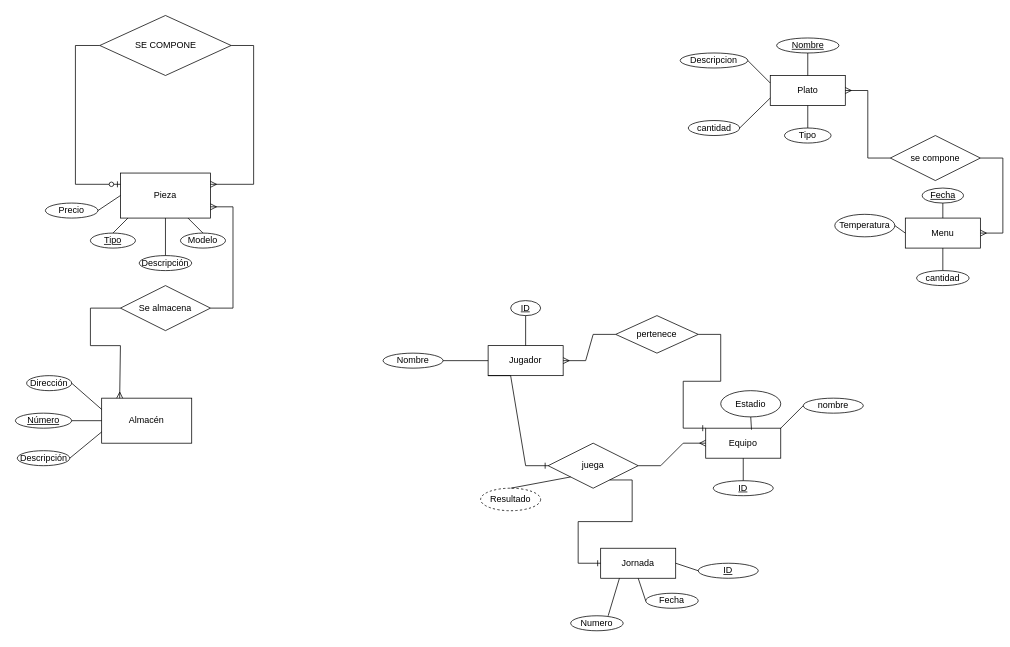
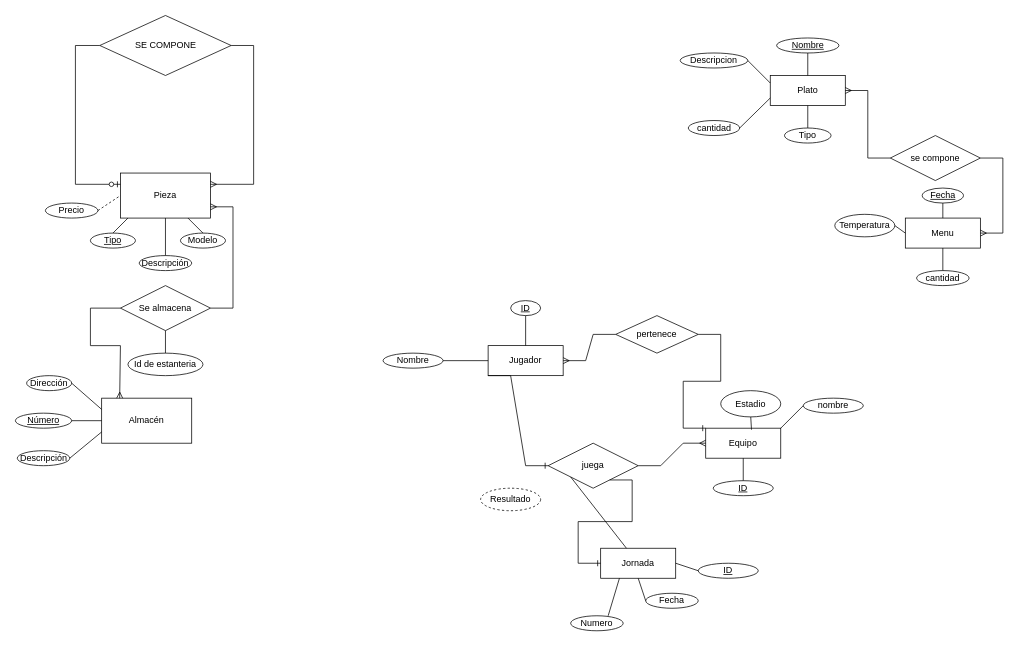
- <mxCell id="11" value="" style="endArrow=none;html=1;rounded=0;entryX=0;entryY=0.5;entryDx=0;entryDy=0;exitX=1;exitY=0.5;exitDx=0;exitDy=0;" parent="1" source="10" target="2" edge="1"><mxGeometry width="50" height="50" relative="1" as="geometry"><mxPoint x="50" y="340" as="sourcePoint" /><mxPoint x="100" y="290" as="targetPoint" /></mxGeometry></mxCell>
+ <mxCell id="11" value="" style="endArrow=none;html=1;rounded=0;entryX=0;entryY=0.5;entryDx=0;entryDy=0;exitX=1;exitY=0.5;exitDx=0;exitDy=0;dashed=1;" parent="1" source="10" target="2" edge="1"><mxGeometry width="50" height="50" relative="1" as="geometry"><mxPoint x="50" y="340" as="sourcePoint" /><mxPoint x="100" y="290" as="targetPoint" /></mxGeometry></mxCell>
+ <mxCell id="25" value="" style="endArrow=none;html=1;rounded=0;exitX=0.5;exitY=1;exitDx=0;exitDy=0;entryX=0.5;entryY=0;entryDx=0;entryDy=0;" parent="1" source="22" target="24" edge="1"><mxGeometry relative="1" as="geometry"><mxPoint x="280" y="440" as="sourcePoint" /><mxPoint x="440" y="440" as="targetPoint" /></mxGeometry></mxCell>
+ <mxCell id="24" value="Id de estanteria" style="ellipse;whiteSpace=wrap;html=1;align=center;" parent="1" vertex="1"><mxGeometry x="170" y="470" width="100" height="30" as="geometry" /></mxCell>
- <mxCell id="47" value="" style="endArrow=none;html=1;rounded=0;exitX=0;exitY=1;exitDx=0;exitDy=0;entryX=0.5;entryY=0;entryDx=0;entryDy=0;" parent="1" source="32" target="46" edge="1"><mxGeometry relative="1" as="geometry"><mxPoint x="990" y="740" as="sourcePoint" /><mxPoint x="1150" y="740" as="targetPoint" /></mxGeometry></mxCell>
+ <mxCell id="47" value="" style="endArrow=none;html=1;rounded=0;exitX=0;exitY=1;exitDx=0;exitDy=0;" parent="1" source="32" target="28" edge="1"><mxGeometry relative="1" as="geometry"><mxPoint x="990" y="740" as="sourcePoint" /><mxPoint x="1150" y="740" as="targetPoint" /></mxGeometry></mxCell>
